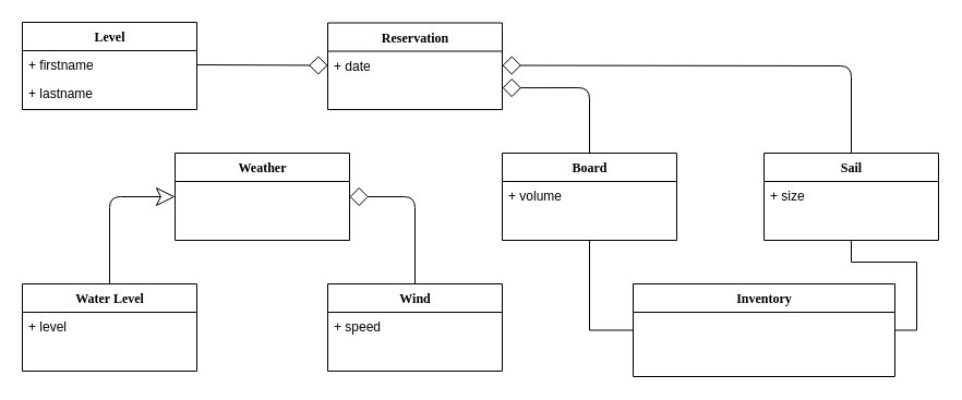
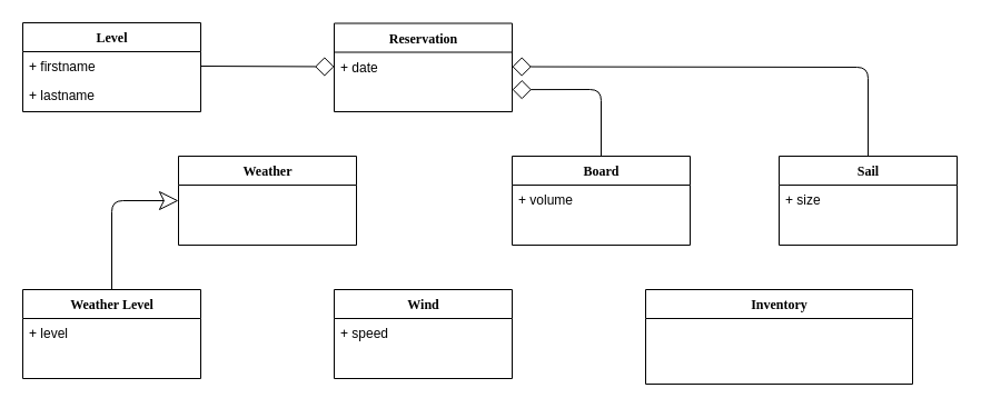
- <mxCell id="13" value="" style="endArrow=diamond;html=1;exitX=0.5;exitY=0;exitDx=0;exitDy=0;endFill=0;strokeWidth=1;endSize=15;entryX=1;entryY=0.5;entryDx=0;entryDy=0;" edge="1" parent="1" source="14" target="9"><mxGeometry width="50" height="50" relative="1" as="geometry"><mxPoint x="370" y="310" as="sourcePoint" /><mxPoint x="320" y="170" as="targetPoint" /><Array as="points"><mxPoint x="380" y="180" /></Array></mxGeometry></mxCell>
- <mxCell id="24" style="edgeStyle=orthogonalEdgeStyle;rounded=0;orthogonalLoop=1;jettySize=auto;html=1;exitX=1;exitY=0.5;exitDx=0;exitDy=0;entryX=0.5;entryY=1;entryDx=0;entryDy=0;endArrow=none;endFill=0;endSize=15;strokeWidth=1;" edge="1" parent="1" source="17" target="20"><mxGeometry relative="1" as="geometry"><mxPoint x="590" y="312.5" as="sourcePoint" /><mxPoint x="550" y="230" as="targetPoint" /></mxGeometry></mxCell>
- <mxCell id="7" value="Water Level&lt;br&gt;" style="swimlane;html=1;fontStyle=1;align=center;verticalAlign=top;childLayout=stackLayout;horizontal=1;startSize=26;horizontalStack=0;resizeParent=1;resizeLast=0;collapsible=1;marginBottom=0;swimlaneFillColor=#ffffff;rounded=0;shadow=0;comic=0;labelBackgroundColor=none;strokeWidth=1;fillColor=none;fontFamily=Verdana;fontSize=12" parent="1" vertex="1"><mxGeometry x="20" y="260" width="160" height="80" as="geometry" /></mxCell>
+ <mxCell id="7" value="Weather Level&lt;br&gt;" style="swimlane;html=1;fontStyle=1;align=center;verticalAlign=top;childLayout=stackLayout;horizontal=1;startSize=26;horizontalStack=0;resizeParent=1;resizeLast=0;collapsible=1;marginBottom=0;swimlaneFillColor=#ffffff;rounded=0;shadow=0;comic=0;labelBackgroundColor=none;strokeWidth=1;fillColor=none;fontFamily=Verdana;fontSize=12" parent="1" vertex="1"><mxGeometry x="20" y="260" width="160" height="80" as="geometry" /></mxCell>
- <mxCell id="16" style="edgeStyle=orthogonalEdgeStyle;rounded=0;orthogonalLoop=1;jettySize=auto;html=1;exitX=0;exitY=0.5;exitDx=0;exitDy=0;entryX=0.5;entryY=1;entryDx=0;entryDy=0;endArrow=none;endFill=0;endSize=15;strokeWidth=1;" edge="1" parent="1" source="17" target="18"><mxGeometry relative="1" as="geometry"><Array as="points"><mxPoint x="540" y="303" /></Array></mxGeometry></mxCell>
